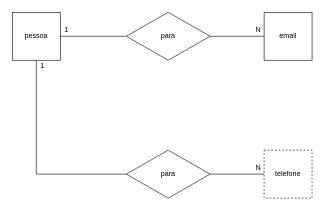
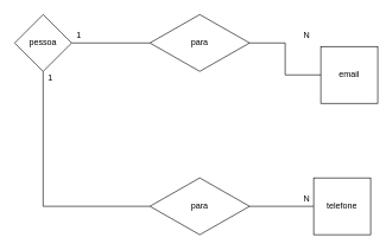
- <mxCell id="4" value="pessoa" style="whiteSpace=wrap;html=1;aspect=fixed;" vertex="1" parent="1"><mxGeometry x="20" y="20" width="80" height="80" as="geometry" /></mxCell>
+ <mxCell id="4" value="pessoa" style="rhombus;whiteSpace=wrap;html=1;aspect=fixed;" vertex="1" parent="1"><mxGeometry x="20" y="20" width="80" height="80" as="geometry" /></mxCell>
- <mxCell id="5" value="email" style="whiteSpace=wrap;html=1;aspect=fixed;" vertex="1" parent="1"><mxGeometry x="440" y="20" width="80" height="80" as="geometry" /></mxCell>
+ <mxCell id="5" value="email" style="whiteSpace=wrap;html=1;aspect=fixed;" vertex="1" parent="1"><mxGeometry x="450" y="65" width="80" height="80" as="geometry" /></mxCell>
- <mxCell id="12" value="telefone" style="whiteSpace=wrap;html=1;aspect=fixed;dashed=1;" vertex="1" parent="1"><mxGeometry x="440" y="250" width="80" height="80" as="geometry" /></mxCell>
+ <mxCell id="12" value="telefone" style="whiteSpace=wrap;html=1;aspect=fixed;" vertex="1" parent="1"><mxGeometry x="440" y="250" width="80" height="80" as="geometry" /></mxCell>
